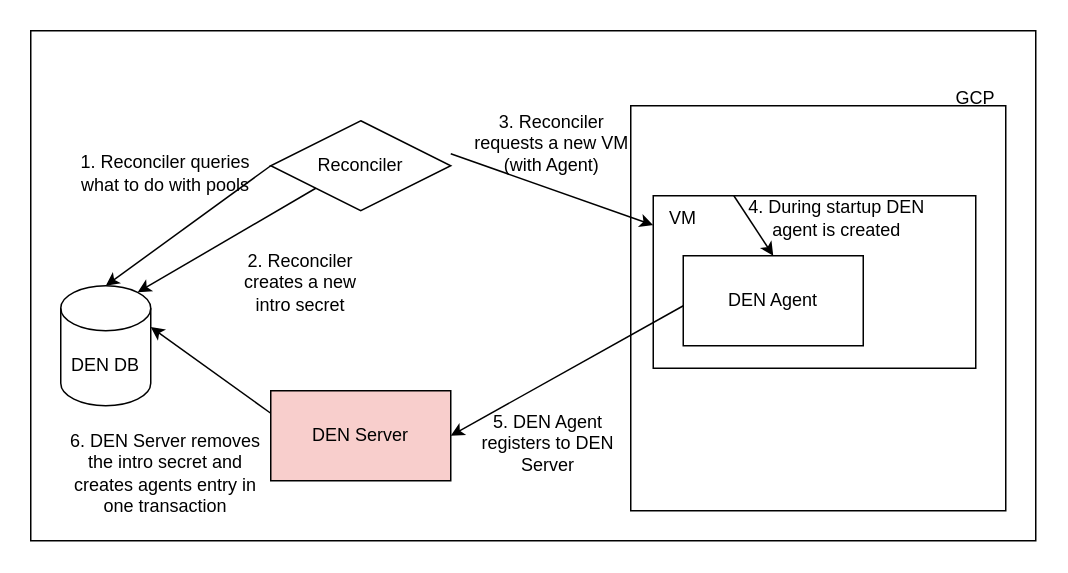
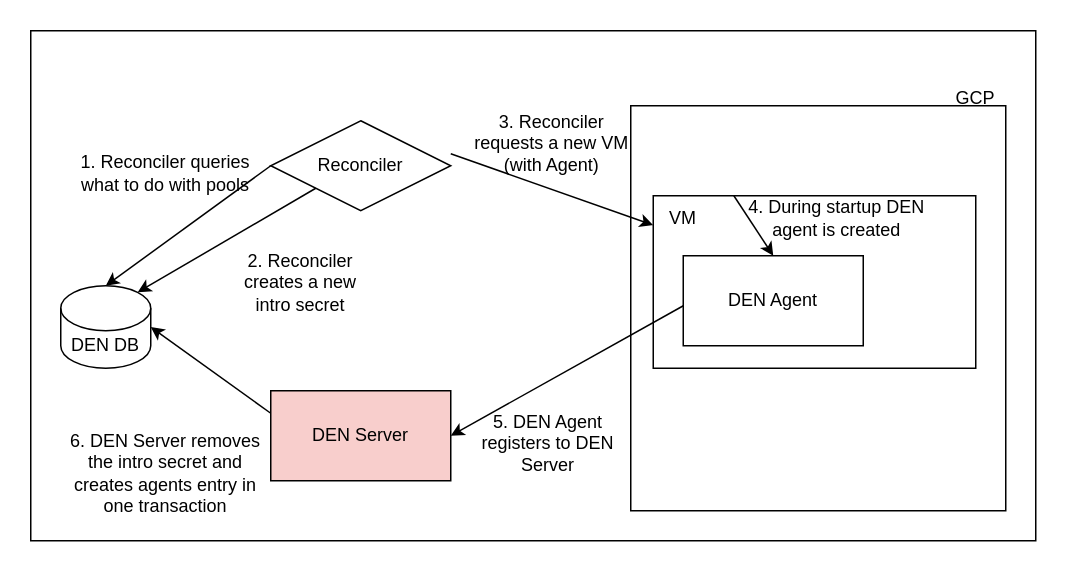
- <mxCell id="3" value="DEN DB" style="shape=cylinder3;whiteSpace=wrap;html=1;boundedLbl=1;backgroundOutline=1;size=15;" vertex="1" parent="1"><mxGeometry x="40" y="190" width="60" height="80" as="geometry" /></mxCell>
+ <mxCell id="3" value="DEN DB" style="shape=cylinder3;whiteSpace=wrap;html=1;boundedLbl=1;backgroundOutline=1;size=15;" vertex="1" parent="1"><mxGeometry x="40" y="190" width="60" height="55" as="geometry" /></mxCell>
